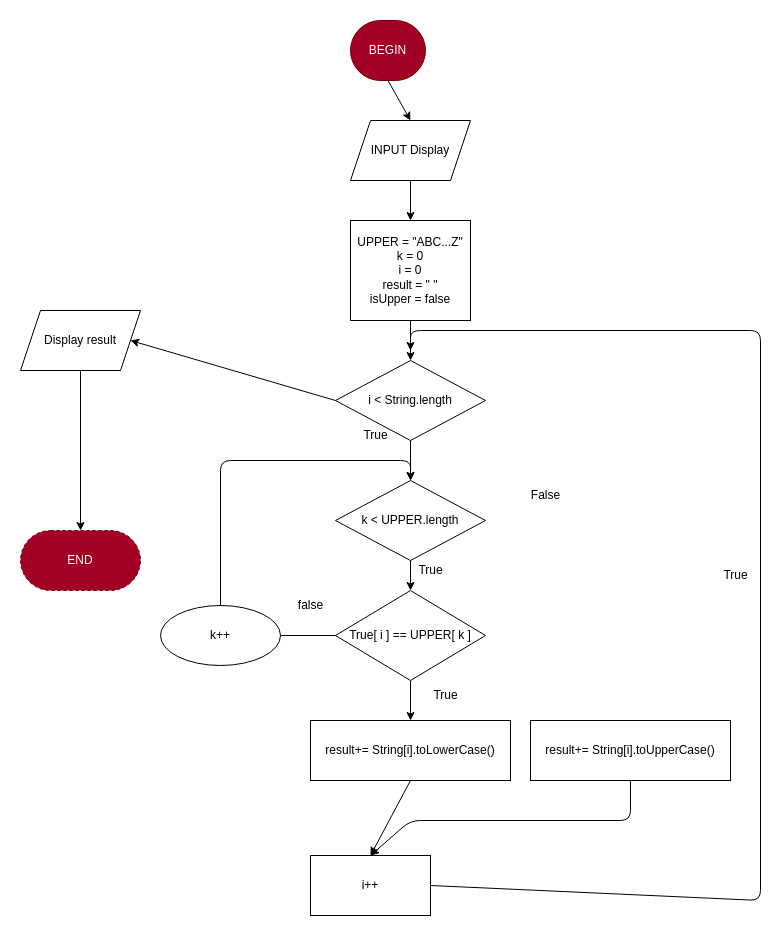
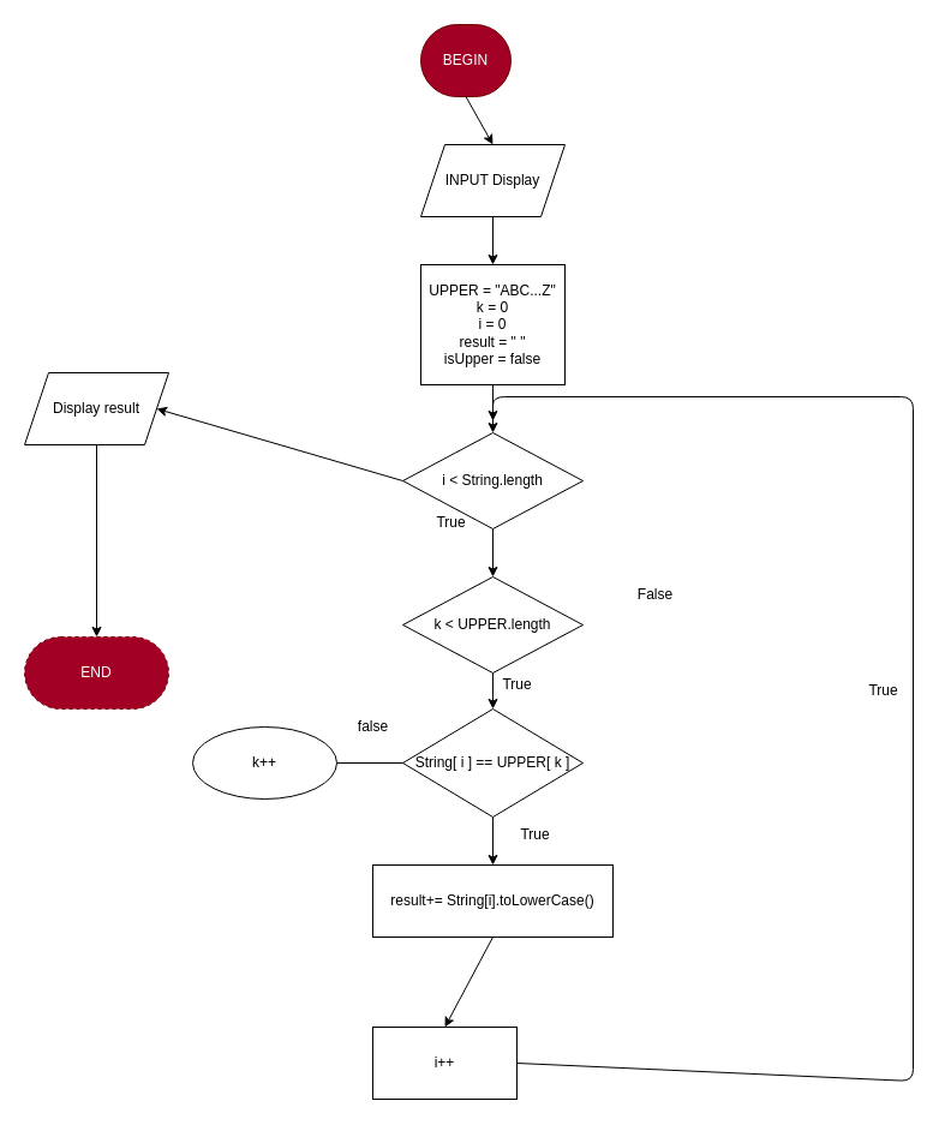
- <mxCell id="18" style="edgeStyle=none;html=1;exitX=0.5;exitY=0;exitDx=0;exitDy=0;entryX=0.5;entryY=0;entryDx=0;entryDy=0;" edge="1" parent="1" source="19" target="12"><mxGeometry relative="1" as="geometry"><Array as="points"><mxPoint x="220" y="460" /><mxPoint x="410" y="460" /></Array></mxGeometry></mxCell>
- <mxCell id="15" value="True[ i ] == UPPER[ k ]" style="rhombus;whiteSpace=wrap;html=1;" vertex="1" parent="1"><mxGeometry x="335" y="590" width="150" height="90" as="geometry" /></mxCell>
+ <mxCell id="15" value="String[ i ] == UPPER[ k ]" style="rhombus;whiteSpace=wrap;html=1;" vertex="1" parent="1"><mxGeometry x="335" y="590" width="150" height="90" as="geometry" /></mxCell>
- <mxCell id="24" value="result+= String[i].toUpperCase()" style="rounded=0;whiteSpace=wrap;html=1;" vertex="1" parent="1"><mxGeometry x="530" y="720" width="200" height="60" as="geometry" /></mxCell>
- <mxCell id="23" style="edgeStyle=none;html=1;exitX=0.5;exitY=1;exitDx=0;exitDy=0;entryX=0.5;entryY=0;entryDx=0;entryDy=0;" edge="1" parent="1" source="24" target="27"><mxGeometry relative="1" as="geometry"><Array as="points"><mxPoint x="630" y="820" /><mxPoint x="410" y="820" /></Array></mxGeometry></mxCell>
